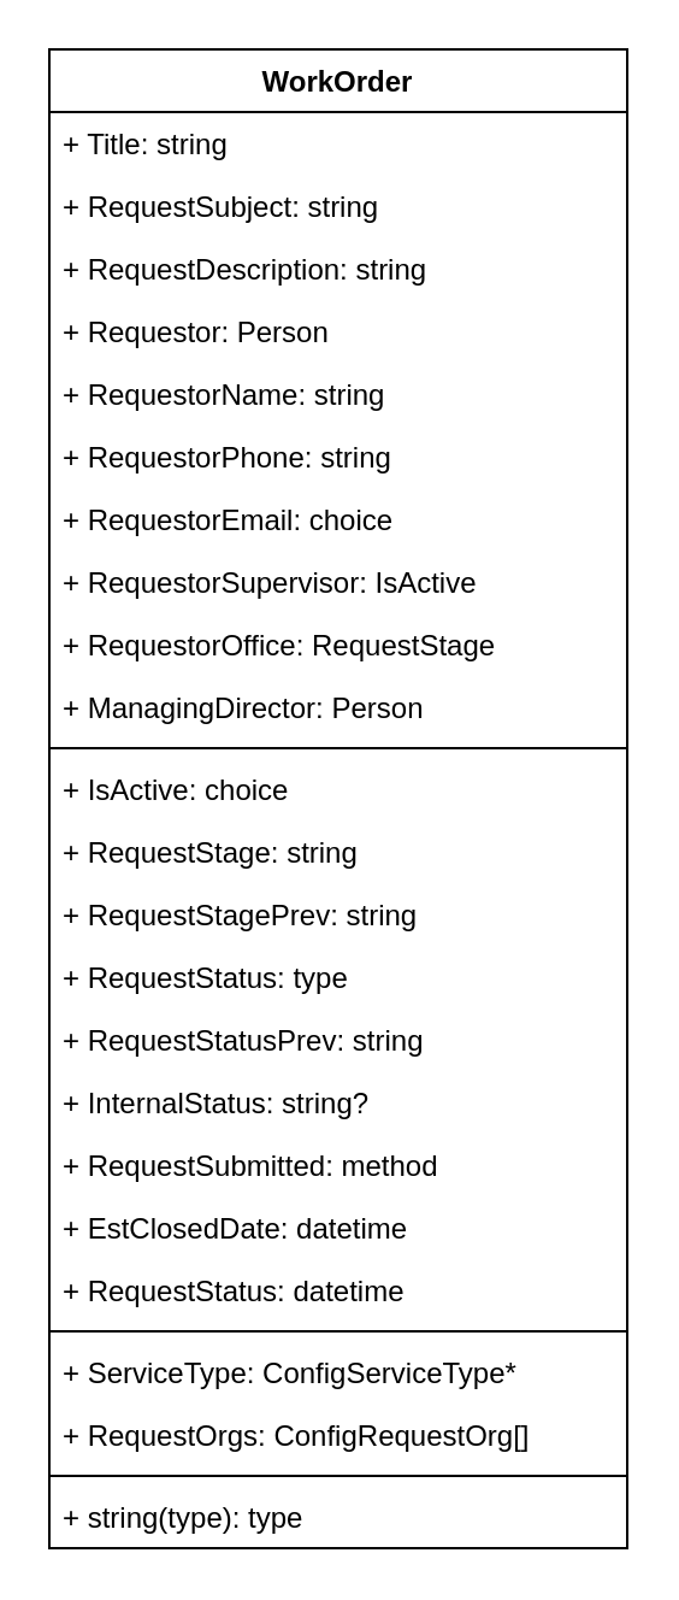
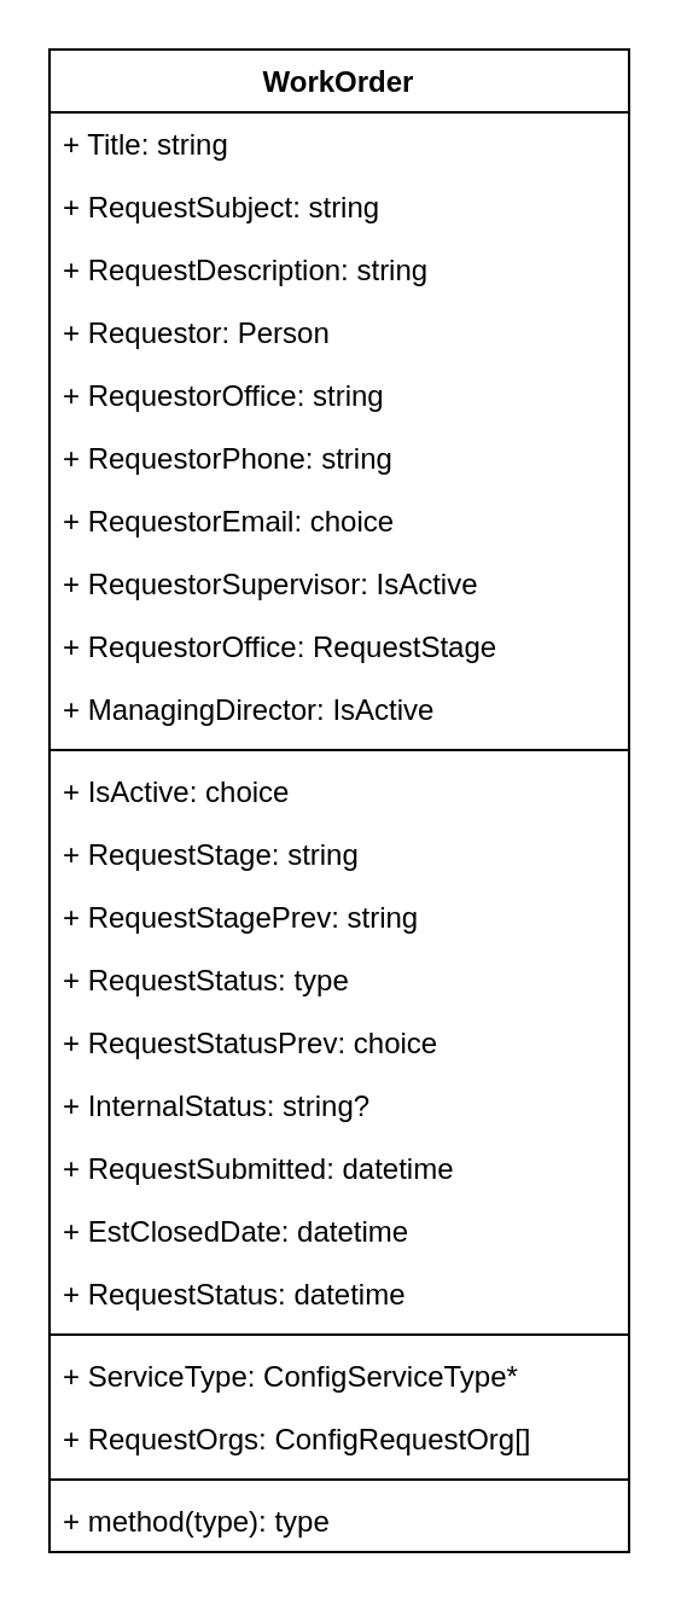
- <mxCell id="7" value="+ RequestorName: string" style="text;strokeColor=none;fillColor=none;align=left;verticalAlign=top;spacingLeft=4;spacingRight=4;overflow=hidden;rotatable=0;points=[[0,0.5],[1,0.5]];portConstraint=eastwest;" parent="2" vertex="1"><mxGeometry y="130" width="240" height="26" as="geometry" /></mxCell>
+ <mxCell id="7" value="+ RequestorOffice: string" style="text;strokeColor=none;fillColor=none;align=left;verticalAlign=top;spacingLeft=4;spacingRight=4;overflow=hidden;rotatable=0;points=[[0,0.5],[1,0.5]];portConstraint=eastwest;" parent="2" vertex="1"><mxGeometry y="130" width="240" height="26" as="geometry" /></mxCell>
- <mxCell id="12" value="+ ManagingDirector: Person" style="text;strokeColor=none;fillColor=none;align=left;verticalAlign=top;spacingLeft=4;spacingRight=4;overflow=hidden;rotatable=0;points=[[0,0.5],[1,0.5]];portConstraint=eastwest;" parent="2" vertex="1"><mxGeometry y="260" width="240" height="26" as="geometry" /></mxCell>
+ <mxCell id="12" value="+ ManagingDirector: IsActive" style="text;strokeColor=none;fillColor=none;align=left;verticalAlign=top;spacingLeft=4;spacingRight=4;overflow=hidden;rotatable=0;points=[[0,0.5],[1,0.5]];portConstraint=eastwest;" parent="2" vertex="1"><mxGeometry y="260" width="240" height="26" as="geometry" /></mxCell>
- <mxCell id="18" value="+ RequestStatusPrev: string" style="text;strokeColor=none;fillColor=none;align=left;verticalAlign=top;spacingLeft=4;spacingRight=4;overflow=hidden;rotatable=0;points=[[0,0.5],[1,0.5]];portConstraint=eastwest;" parent="2" vertex="1"><mxGeometry y="398" width="240" height="26" as="geometry" /></mxCell>
+ <mxCell id="18" value="+ RequestStatusPrev: choice" style="text;strokeColor=none;fillColor=none;align=left;verticalAlign=top;spacingLeft=4;spacingRight=4;overflow=hidden;rotatable=0;points=[[0,0.5],[1,0.5]];portConstraint=eastwest;" parent="2" vertex="1"><mxGeometry y="398" width="240" height="26" as="geometry" /></mxCell>
- <mxCell id="20" value="+ RequestSubmitted: method" style="text;strokeColor=none;fillColor=none;align=left;verticalAlign=top;spacingLeft=4;spacingRight=4;overflow=hidden;rotatable=0;points=[[0,0.5],[1,0.5]];portConstraint=eastwest;" parent="2" vertex="1"><mxGeometry y="450" width="240" height="26" as="geometry" /></mxCell>
+ <mxCell id="20" value="+ RequestSubmitted: datetime" style="text;strokeColor=none;fillColor=none;align=left;verticalAlign=top;spacingLeft=4;spacingRight=4;overflow=hidden;rotatable=0;points=[[0,0.5],[1,0.5]];portConstraint=eastwest;" parent="2" vertex="1"><mxGeometry y="450" width="240" height="26" as="geometry" /></mxCell>
- <mxCell id="27" value="+ string(type): type" style="text;strokeColor=none;fillColor=none;align=left;verticalAlign=top;spacingLeft=4;spacingRight=4;overflow=hidden;rotatable=0;points=[[0,0.5],[1,0.5]];portConstraint=eastwest;" parent="2" vertex="1"><mxGeometry y="596" width="240" height="26" as="geometry" /></mxCell>
+ <mxCell id="27" value="+ method(type): type" style="text;strokeColor=none;fillColor=none;align=left;verticalAlign=top;spacingLeft=4;spacingRight=4;overflow=hidden;rotatable=0;points=[[0,0.5],[1,0.5]];portConstraint=eastwest;" parent="2" vertex="1"><mxGeometry y="596" width="240" height="26" as="geometry" /></mxCell>
